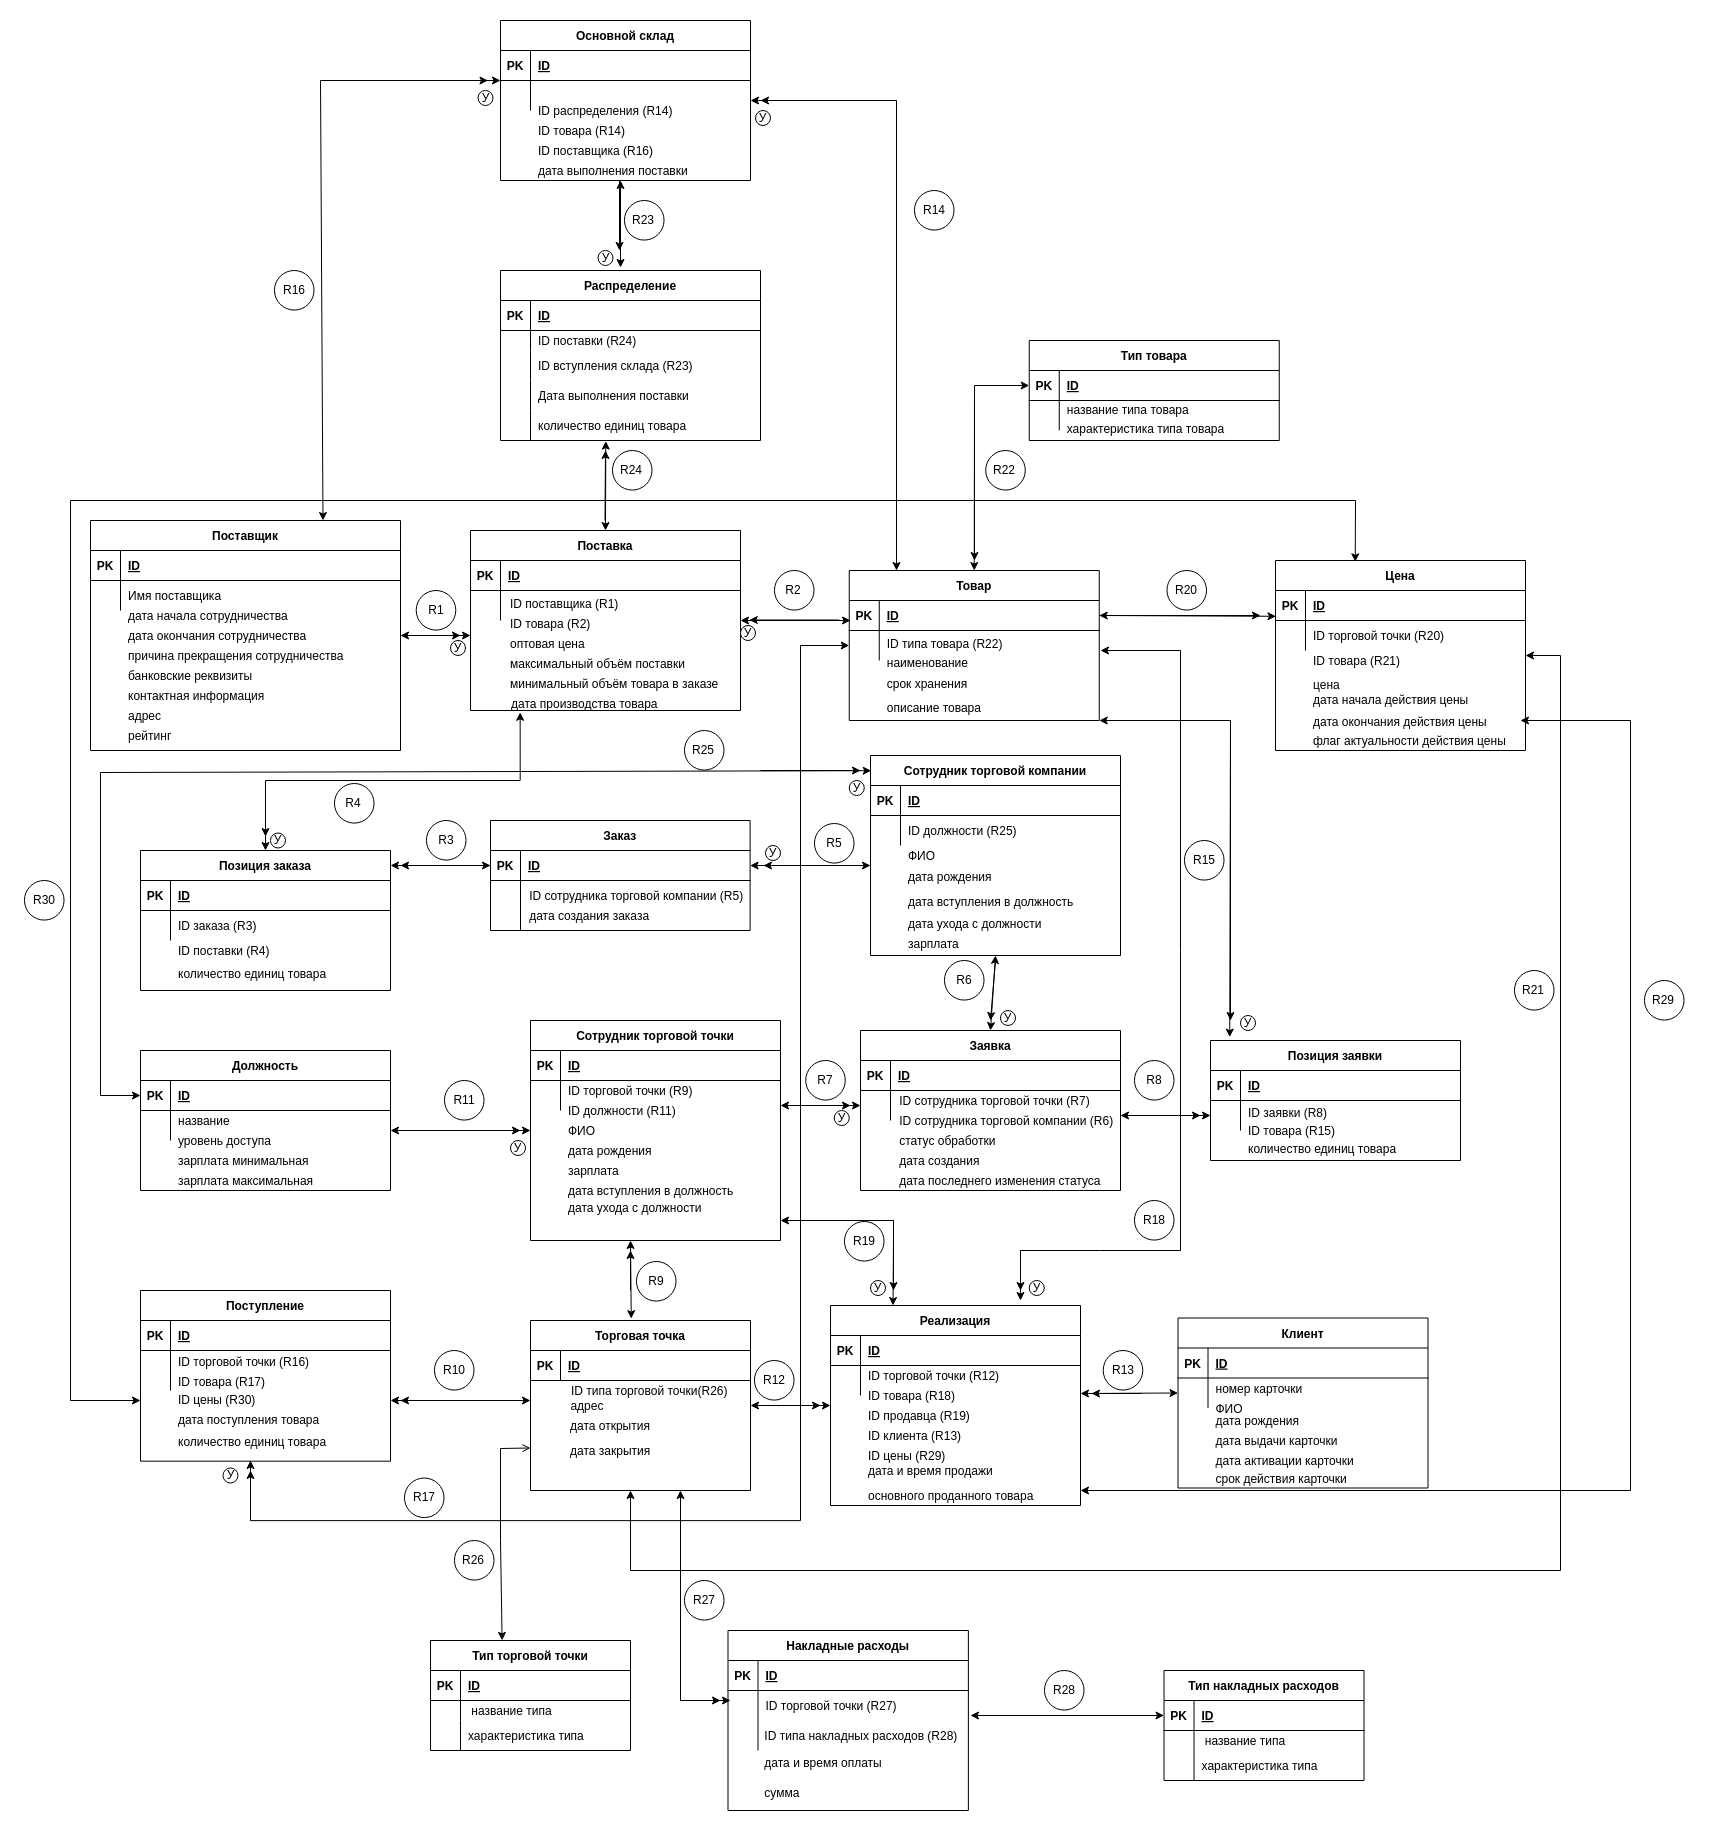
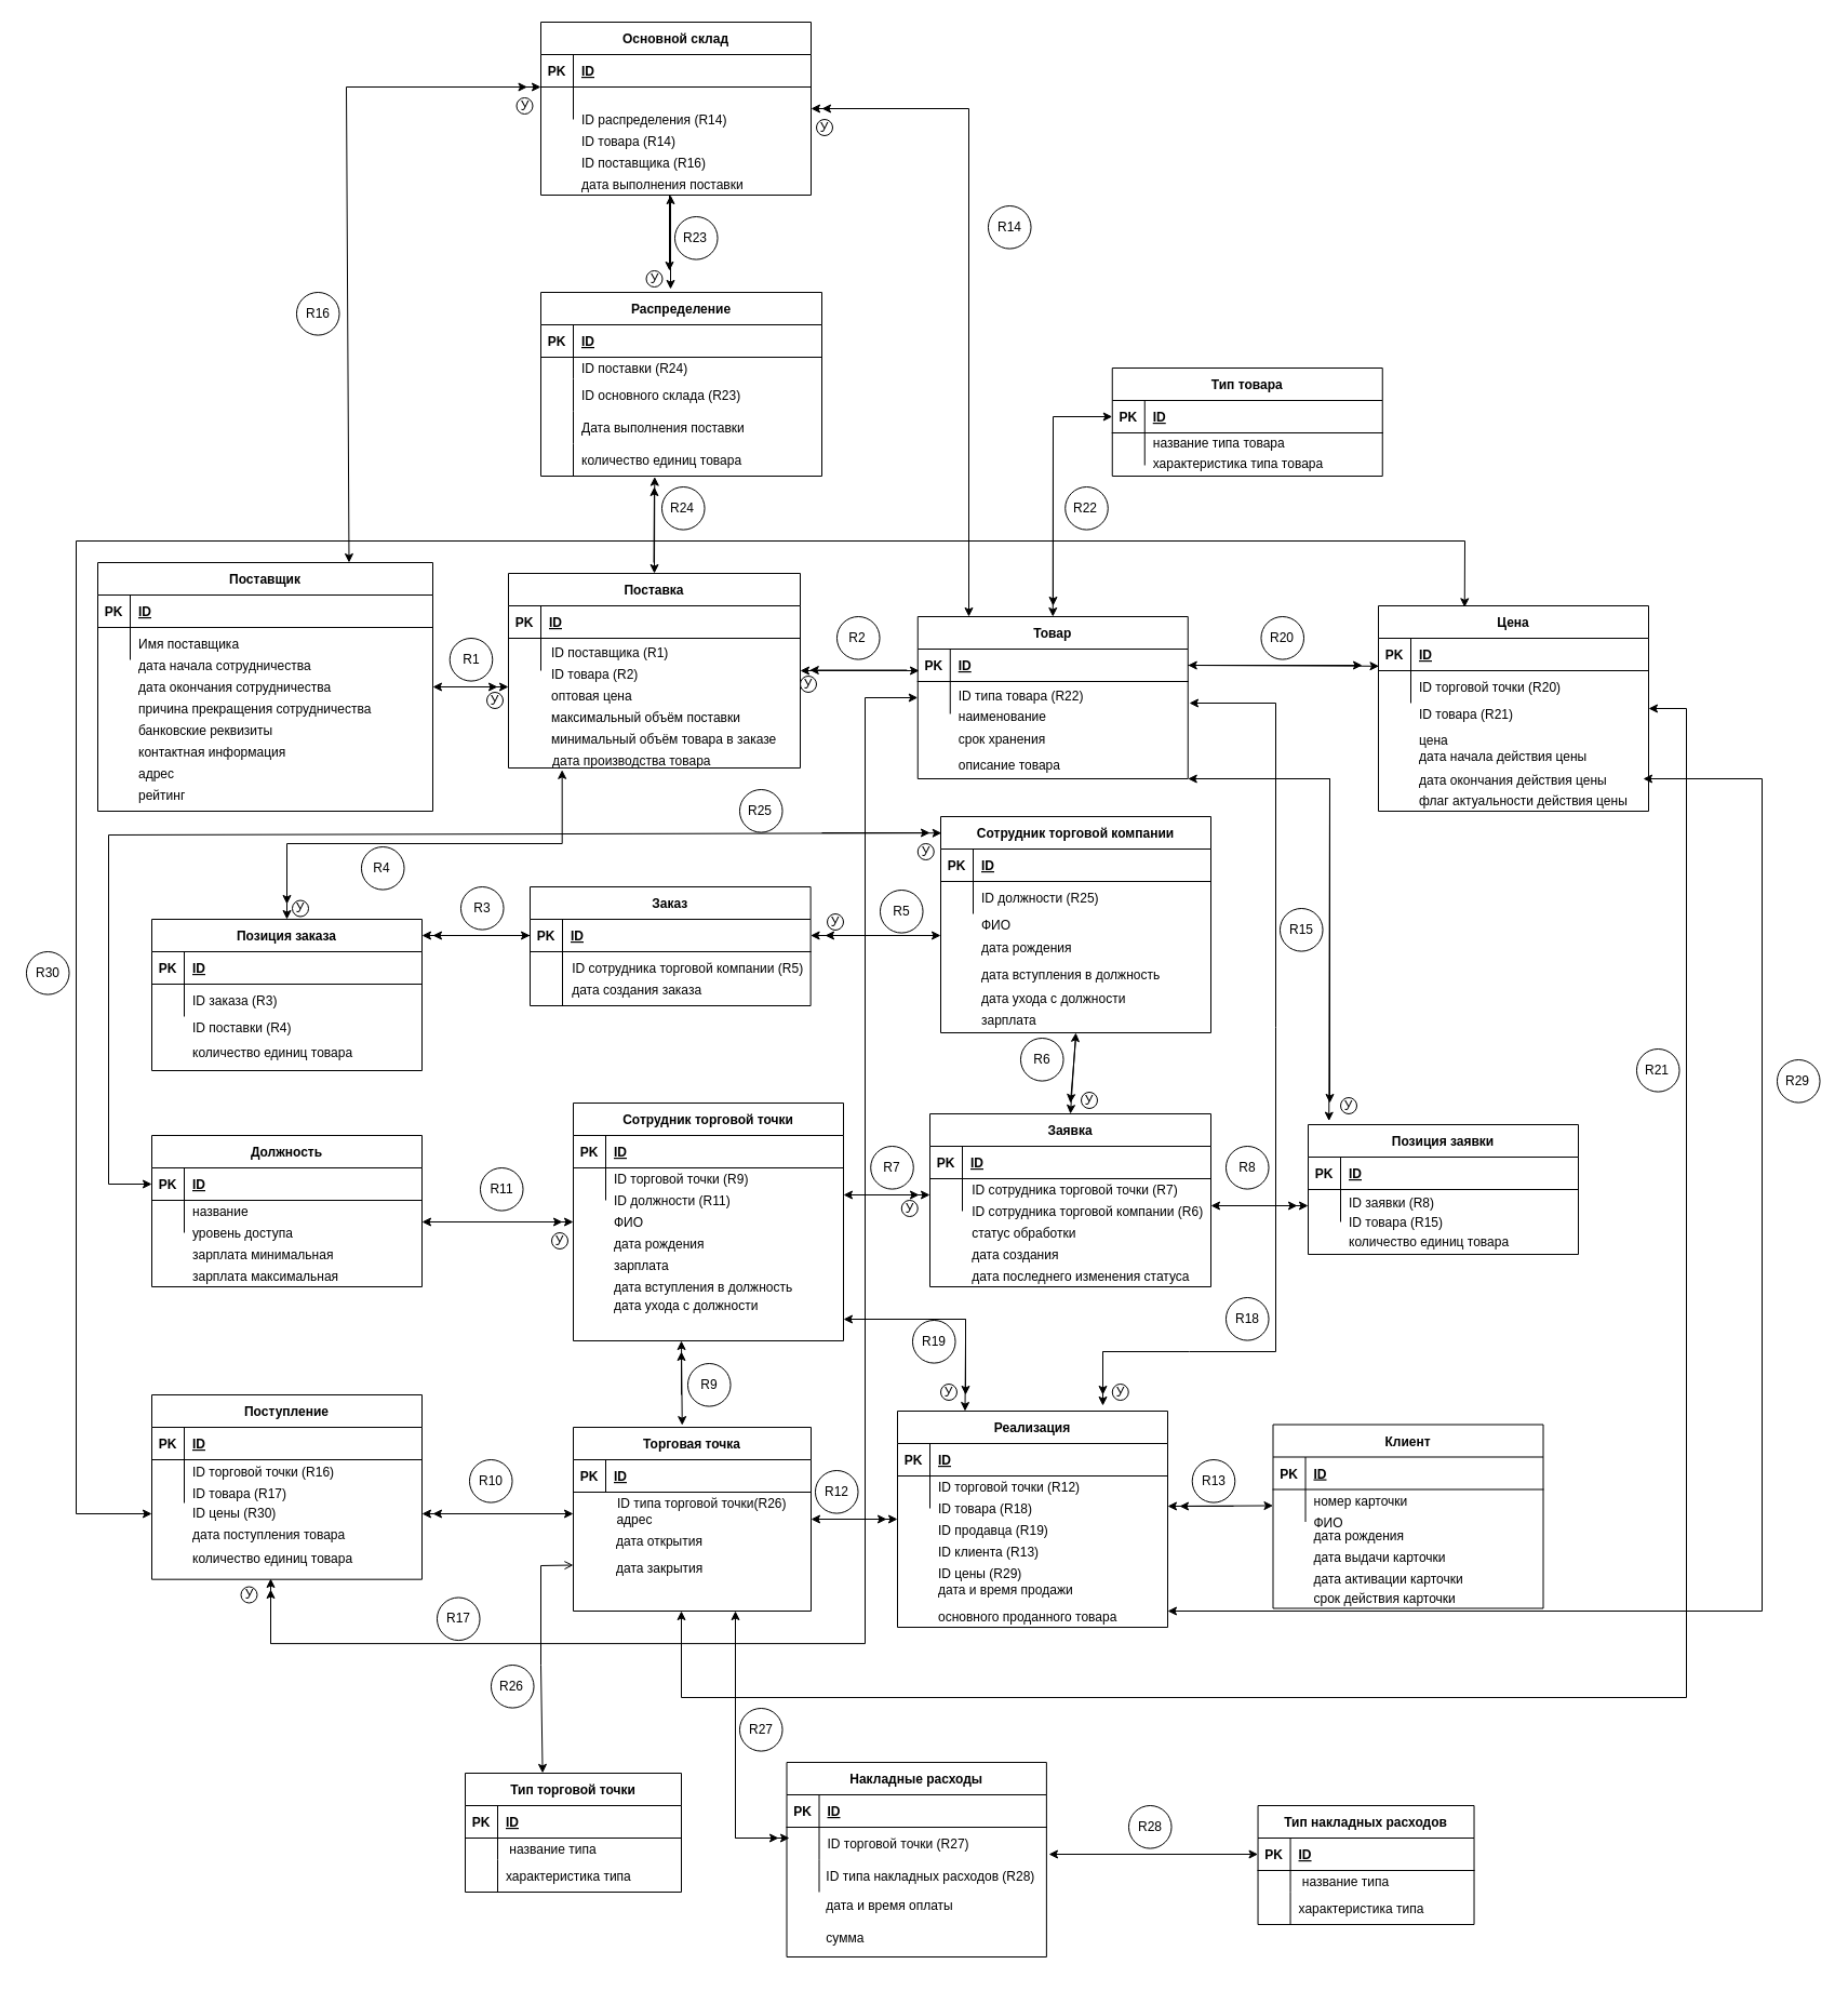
- <mxCell id="328" value="ID вступления склада (R23)" style="shape=partialRectangle;connectable=0;fillColor=none;top=0;left=0;bottom=0;right=0;align=left;spacingLeft=6;overflow=hidden;strokeColor=default;" parent="326" vertex="1"><mxGeometry x="30" width="230" height="30" as="geometry"><mxRectangle width="230" height="30" as="alternateBounds" /></mxGeometry></mxCell>
+ <mxCell id="328" value="ID основного склада (R23)" style="shape=partialRectangle;connectable=0;fillColor=none;top=0;left=0;bottom=0;right=0;align=left;spacingLeft=6;overflow=hidden;strokeColor=default;" parent="326" vertex="1"><mxGeometry x="30" width="230" height="30" as="geometry"><mxRectangle width="230" height="30" as="alternateBounds" /></mxGeometry></mxCell>
